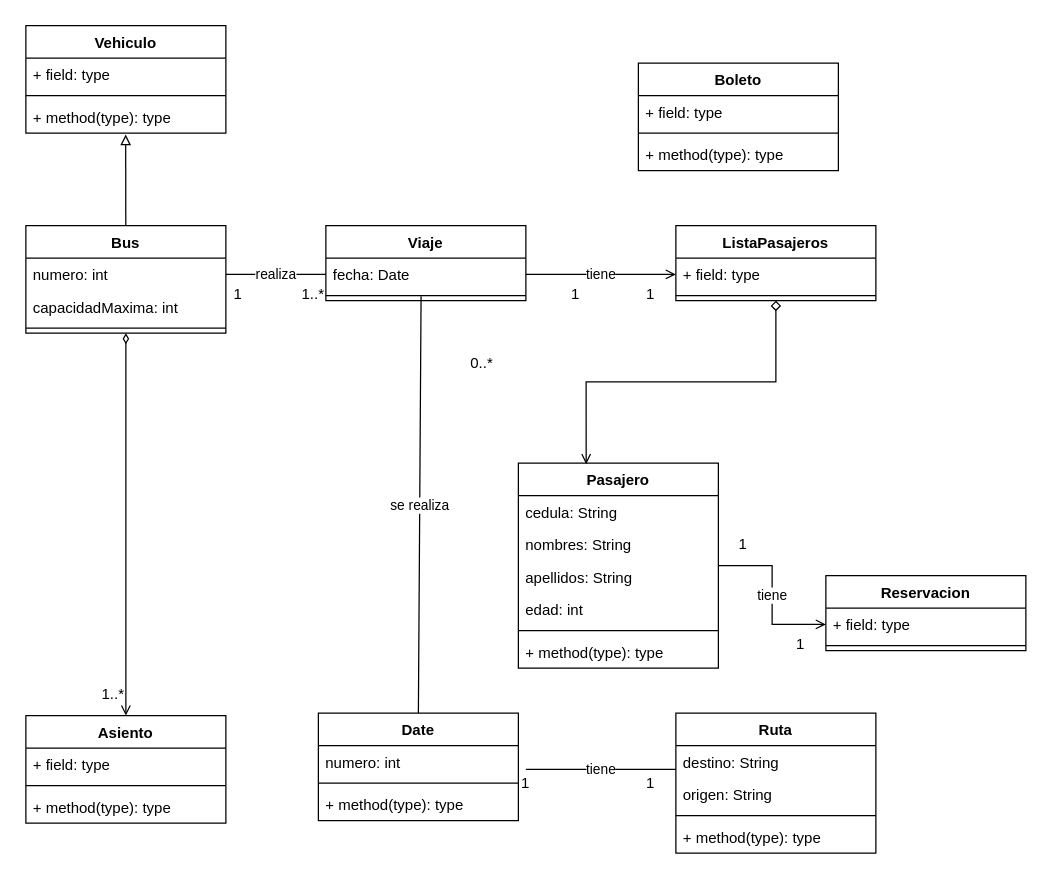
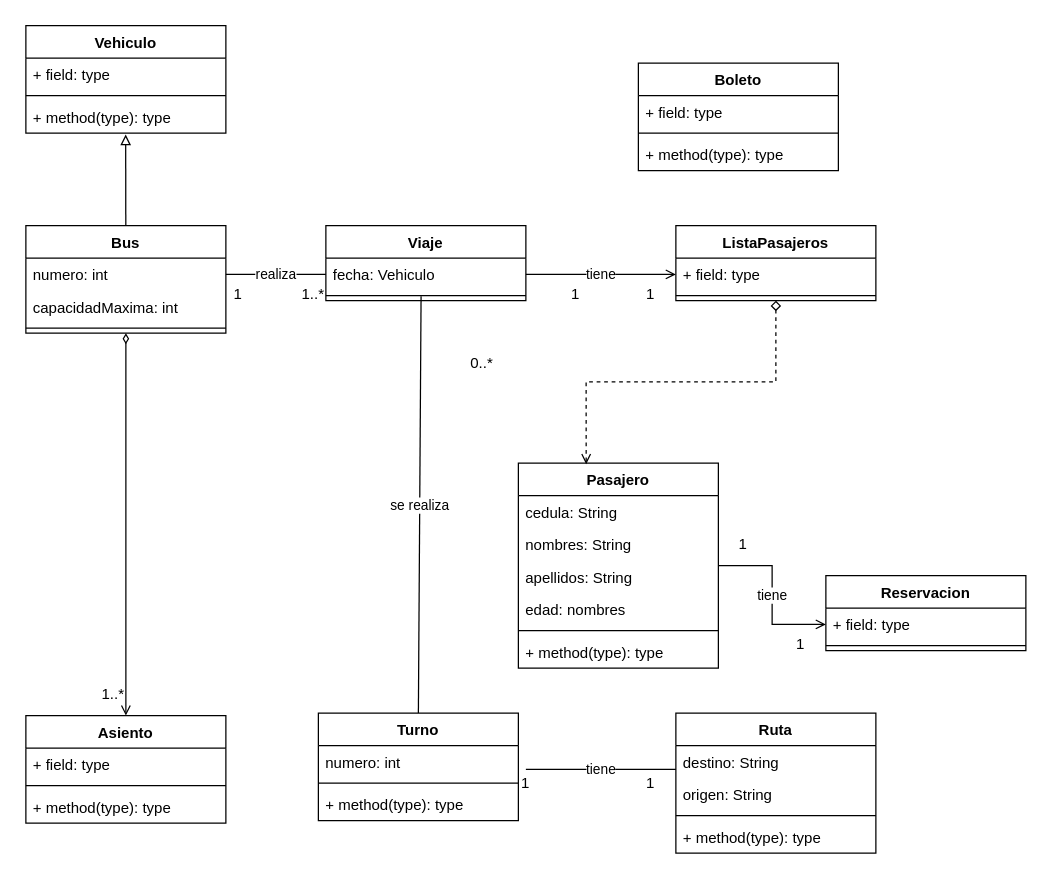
- <mxCell id="4" value="fecha: Date" style="text;strokeColor=none;fillColor=none;align=left;verticalAlign=top;spacingLeft=4;spacingRight=4;overflow=hidden;rotatable=0;points=[[0,0.5],[1,0.5]];portConstraint=eastwest;" vertex="1" parent="3"><mxGeometry y="26" width="160" height="26" as="geometry" /></mxCell>
+ <mxCell id="4" value="fecha: Vehiculo" style="text;strokeColor=none;fillColor=none;align=left;verticalAlign=top;spacingLeft=4;spacingRight=4;overflow=hidden;rotatable=0;points=[[0,0.5],[1,0.5]];portConstraint=eastwest;" vertex="1" parent="3"><mxGeometry y="26" width="160" height="26" as="geometry" /></mxCell>
- <mxCell id="50" style="edgeStyle=orthogonalEdgeStyle;rounded=0;orthogonalLoop=1;jettySize=auto;html=1;endArrow=diamond;endFill=0;exitX=0.339;exitY=0.005;exitDx=0;exitDy=0;exitPerimeter=0;startArrow=open;startFill=0;" edge="1" parent="1" source="22" target="18"><mxGeometry relative="1" as="geometry" /></mxCell>
+ <mxCell id="50" style="edgeStyle=orthogonalEdgeStyle;rounded=0;orthogonalLoop=1;jettySize=auto;html=1;endArrow=diamond;endFill=0;exitX=0.339;exitY=0.005;exitDx=0;exitDy=0;exitPerimeter=0;startArrow=open;startFill=0;dashed=1;" edge="1" parent="1" source="22" target="18"><mxGeometry relative="1" as="geometry" /></mxCell>
- <mxCell id="26" value="edad: int" style="text;strokeColor=none;fillColor=none;align=left;verticalAlign=top;spacingLeft=4;spacingRight=4;overflow=hidden;rotatable=0;points=[[0,0.5],[1,0.5]];portConstraint=eastwest;" vertex="1" parent="22"><mxGeometry y="104" width="160" height="26" as="geometry" /></mxCell>
+ <mxCell id="26" value="edad: nombres" style="text;strokeColor=none;fillColor=none;align=left;verticalAlign=top;spacingLeft=4;spacingRight=4;overflow=hidden;rotatable=0;points=[[0,0.5],[1,0.5]];portConstraint=eastwest;" vertex="1" parent="22"><mxGeometry y="104" width="160" height="26" as="geometry" /></mxCell>
- <mxCell id="9" value="Date" style="swimlane;fontStyle=1;align=center;verticalAlign=top;childLayout=stackLayout;horizontal=1;startSize=26;horizontalStack=0;resizeParent=1;resizeParentMax=0;resizeLast=0;collapsible=1;marginBottom=0;" vertex="1" parent="1"><mxGeometry x="254" y="570" width="160" height="86" as="geometry" /></mxCell>
+ <mxCell id="9" value="Turno" style="swimlane;fontStyle=1;align=center;verticalAlign=top;childLayout=stackLayout;horizontal=1;startSize=26;horizontalStack=0;resizeParent=1;resizeParentMax=0;resizeLast=0;collapsible=1;marginBottom=0;" vertex="1" parent="1"><mxGeometry x="254" y="570" width="160" height="86" as="geometry" /></mxCell>
